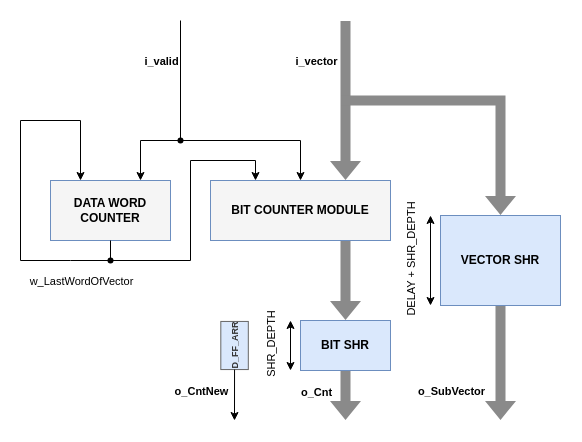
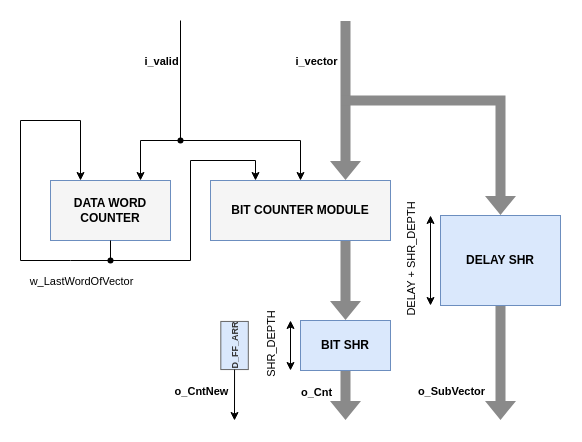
- <mxCell id="17" value="VECTOR SHR" style="rounded=0;whiteSpace=wrap;html=1;fontStyle=1;fillColor=#dae8fc;strokeColor=#6c8ebf;" parent="1" vertex="1"><mxGeometry x="440" y="215" width="120" height="90" as="geometry" /></mxCell>
+ <mxCell id="17" value="DELAY SHR" style="rounded=0;whiteSpace=wrap;html=1;fontStyle=1;fillColor=#dae8fc;strokeColor=#6c8ebf;" parent="1" vertex="1"><mxGeometry x="440" y="215" width="120" height="90" as="geometry" /></mxCell>
